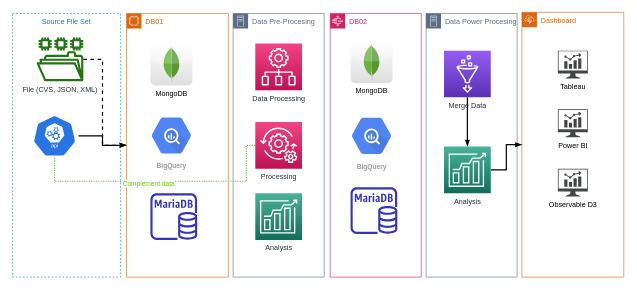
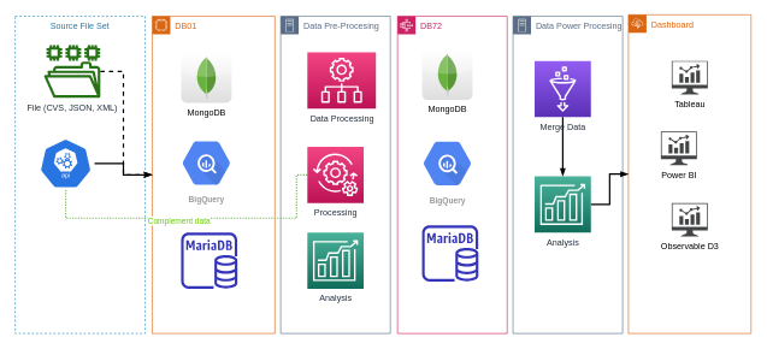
- <mxCell id="5" value="DB02" style="points=[[0,0],[0.25,0],[0.5,0],[0.75,0],[1,0],[1,0.25],[1,0.5],[1,0.75],[1,1],[0.75,1],[0.5,1],[0.25,1],[0,1],[0,0.75],[0,0.5],[0,0.25]];outlineConnect=0;gradientColor=none;html=1;whiteSpace=wrap;fontSize=12;fontStyle=0;shape=mxgraph.aws4.group;grIcon=mxgraph.aws4.group_aws_step_functions_workflow;strokeColor=#CD2264;fillColor=none;verticalAlign=top;align=left;spacingLeft=30;fontColor=#CD2264;dashed=0;" vertex="1" parent="1"><mxGeometry x="550" y="22" width="152" height="440" as="geometry" /></mxCell>
+ <mxCell id="5" value="DB72" style="points=[[0,0],[0.25,0],[0.5,0],[0.75,0],[1,0],[1,0.25],[1,0.5],[1,0.75],[1,1],[0.75,1],[0.5,1],[0.25,1],[0,1],[0,0.75],[0,0.5],[0,0.25]];outlineConnect=0;gradientColor=none;html=1;whiteSpace=wrap;fontSize=12;fontStyle=0;shape=mxgraph.aws4.group;grIcon=mxgraph.aws4.group_aws_step_functions_workflow;strokeColor=#CD2264;fillColor=none;verticalAlign=top;align=left;spacingLeft=30;fontColor=#CD2264;dashed=0;" vertex="1" parent="1"><mxGeometry x="550" y="22" width="152" height="440" as="geometry" /></mxCell>
- <mxCell id="19" value="Data Processing" style="points=[[0,0,0],[0.25,0,0],[0.5,0,0],[0.75,0,0],[1,0,0],[0,1,0],[0.25,1,0],[0.5,1,0],[0.75,1,0],[1,1,0],[0,0.25,0],[0,0.5,0],[0,0.75,0],[1,0.25,0],[1,0.5,0],[1,0.75,0]];points=[[0,0,0],[0.25,0,0],[0.5,0,0],[0.75,0,0],[1,0,0],[0,1,0],[0.25,1,0],[0.5,1,0],[0.75,1,0],[1,1,0],[0,0.25,0],[0,0.5,0],[0,0.75,0],[1,0.25,0],[1,0.5,0],[1,0.75,0]];outlineConnect=0;fontColor=#232F3E;gradientColor=#F34482;gradientDirection=north;fillColor=#BC1356;strokeColor=#ffffff;dashed=0;verticalLabelPosition=bottom;verticalAlign=top;align=center;html=1;fontSize=12;fontStyle=0;aspect=fixed;shape=mxgraph.aws4.resourceIcon;resIcon=mxgraph.aws4.opsworks;" vertex="1" parent="1"><mxGeometry x="425" y="72" width="78" height="78" as="geometry" /></mxCell>
+ <mxCell id="19" value="Data Processing" style="points=[[0,0,0],[0.25,0,0],[0.5,0,0],[0.75,0,0],[1,0,0],[0,1,0],[0.25,1,0],[0.5,1,0],[0.75,1,0],[1,1,0],[0,0.25,0],[0,0.5,0],[0,0.75,0],[1,0.25,0],[1,0.5,0],[1,0.75,0]];points=[[0,0,0],[0.25,0,0],[0.5,0,0],[0.75,0,0],[1,0,0],[0,1,0],[0.25,1,0],[0.5,1,0],[0.75,1,0],[1,1,0],[0,0.25,0],[0,0.5,0],[0,0.75,0],[1,0.25,0],[1,0.5,0],[1,0.75,0]];outlineConnect=0;fontColor=#232F3E;gradientColor=#F34482;gradientDirection=north;fillColor=#BC1356;strokeColor=#ffffff;dashed=0;verticalLabelPosition=bottom;verticalAlign=top;align=center;html=1;fontSize=12;fontStyle=0;aspect=fixed;shape=mxgraph.aws4.resourceIcon;resIcon=mxgraph.aws4.opsworks;" vertex="1" parent="1"><mxGeometry x="425" y="72" width="95" height="78" as="geometry" /></mxCell>
- <mxCell id="25" value="Power BI" style="pointerEvents=1;shadow=0;dashed=0;html=1;strokeColor=none;fillColor=#434445;aspect=fixed;labelPosition=center;verticalLabelPosition=bottom;verticalAlign=top;align=center;outlineConnect=0;shape=mxgraph.vvd.nsx_dashboard;" vertex="1" parent="1"><mxGeometry x="930" y="182" width="50" height="46.5" as="geometry" /></mxCell>
+ <mxCell id="25" value="Power BI" style="pointerEvents=1;shadow=0;dashed=0;html=1;strokeColor=none;fillColor=#434445;aspect=fixed;labelPosition=center;verticalLabelPosition=bottom;verticalAlign=top;align=center;outlineConnect=0;shape=mxgraph.vvd.nsx_dashboard;" vertex="1" parent="1"><mxGeometry x="915" y="182" width="50" height="46.5" as="geometry" /></mxCell>
